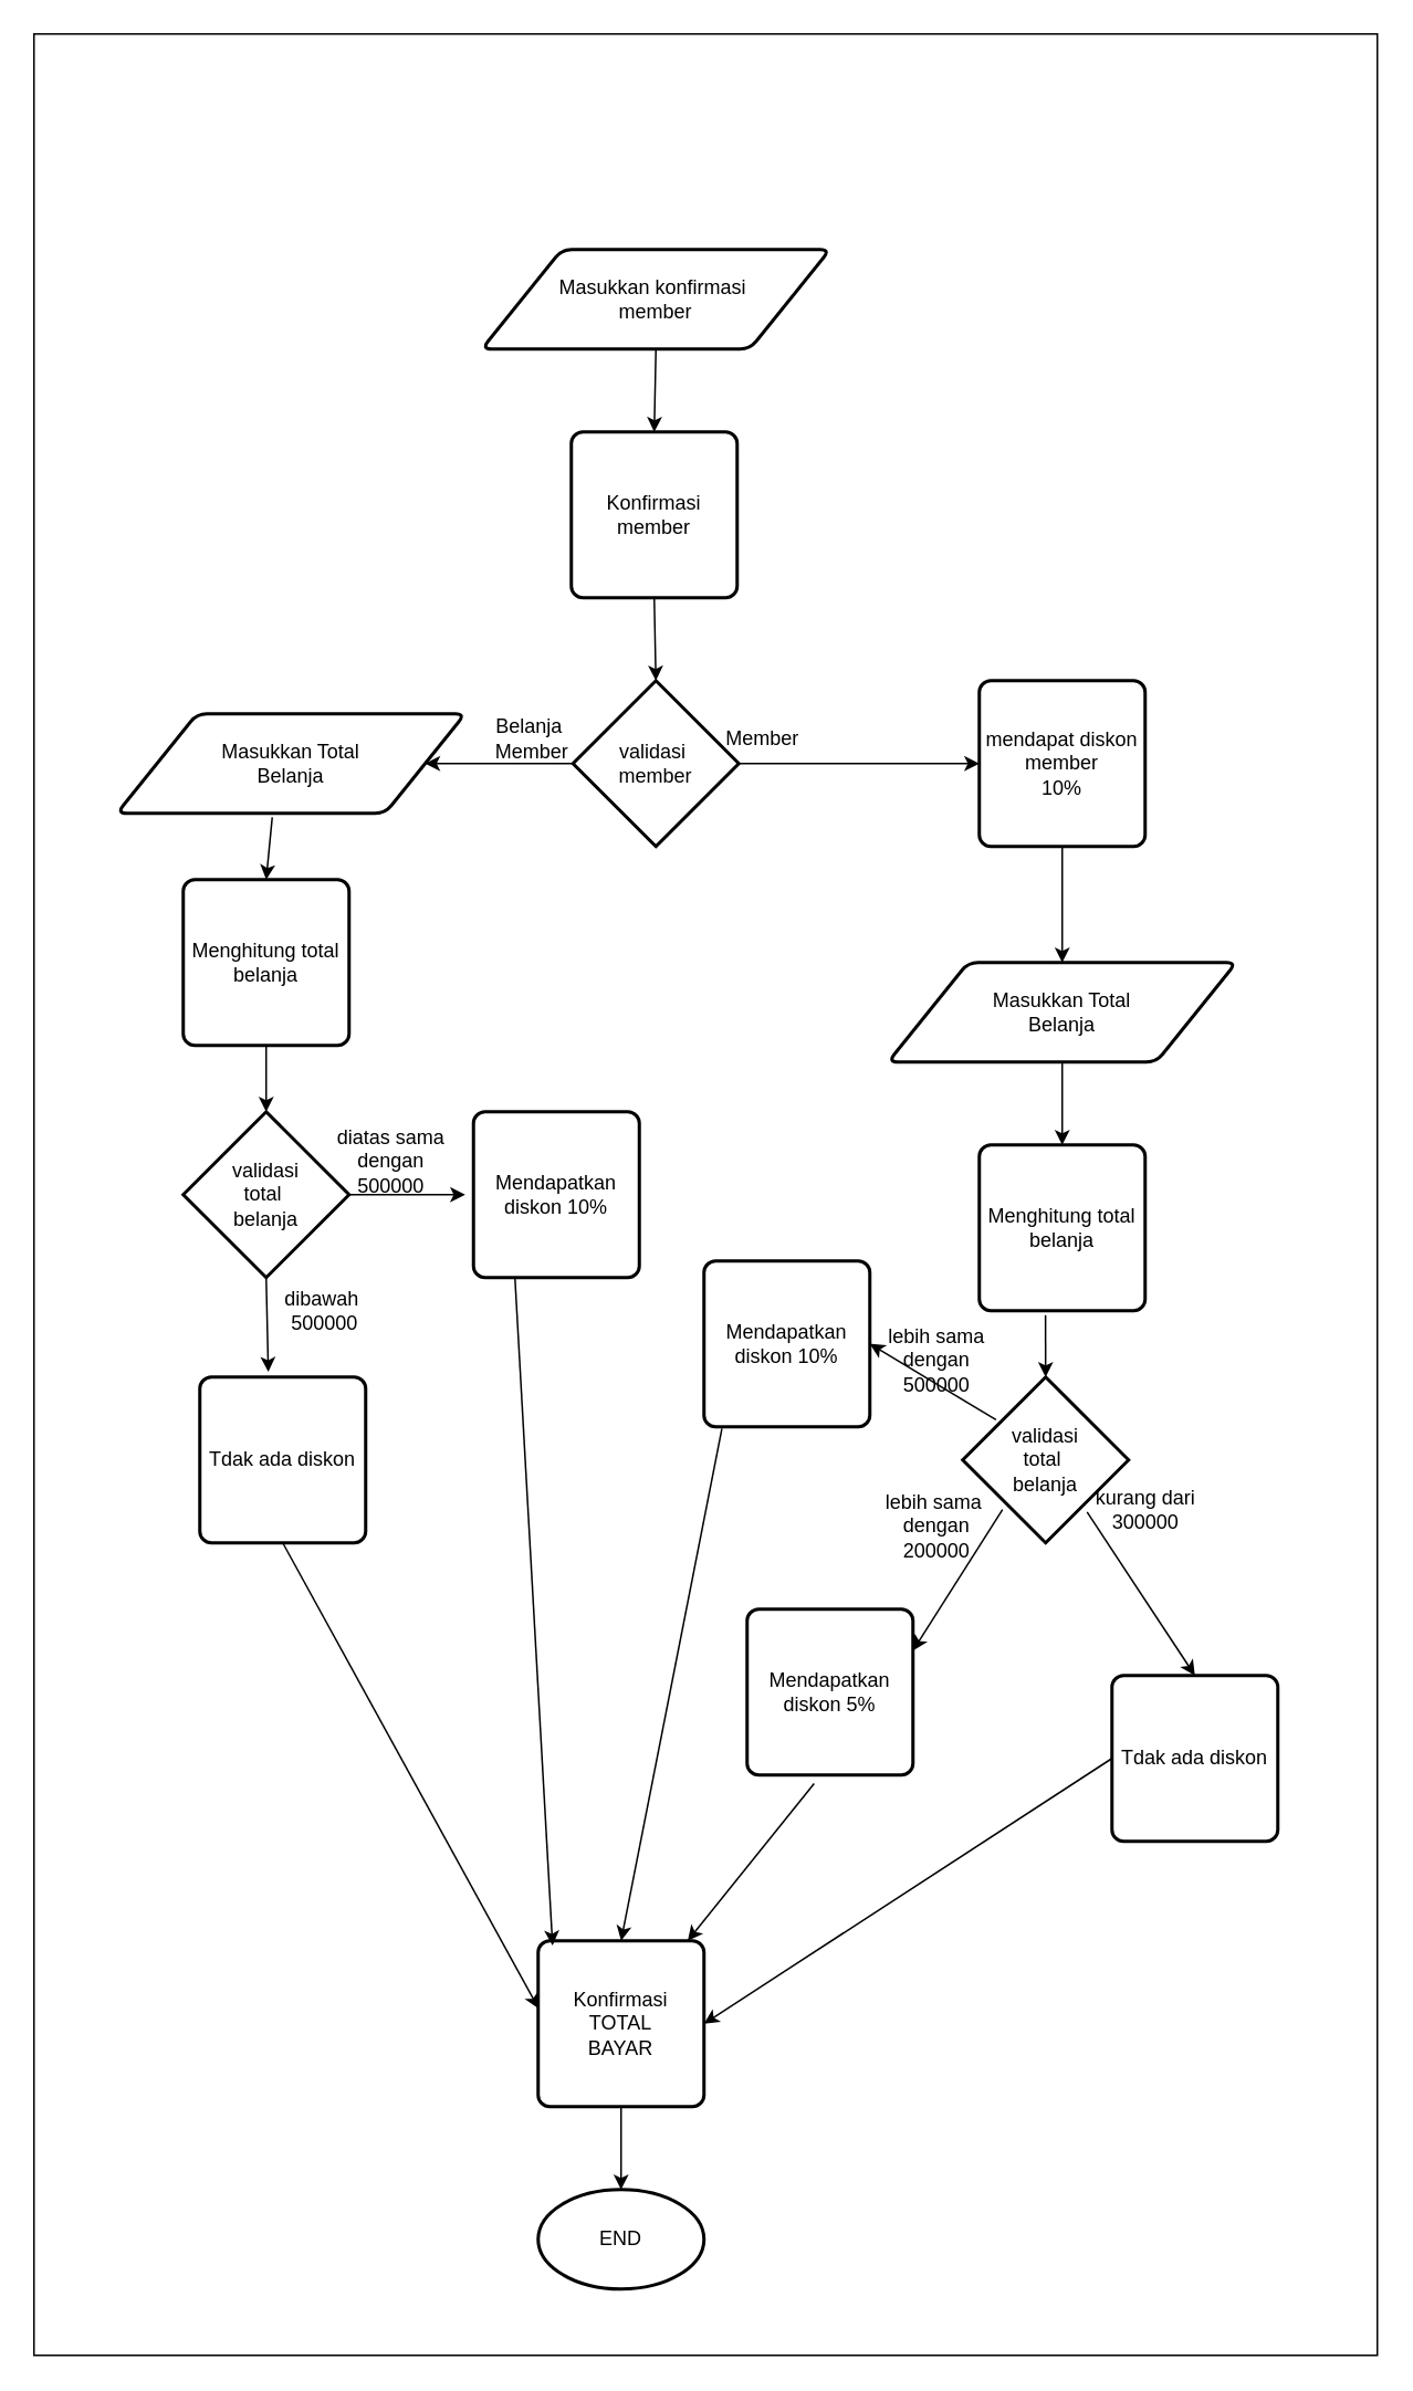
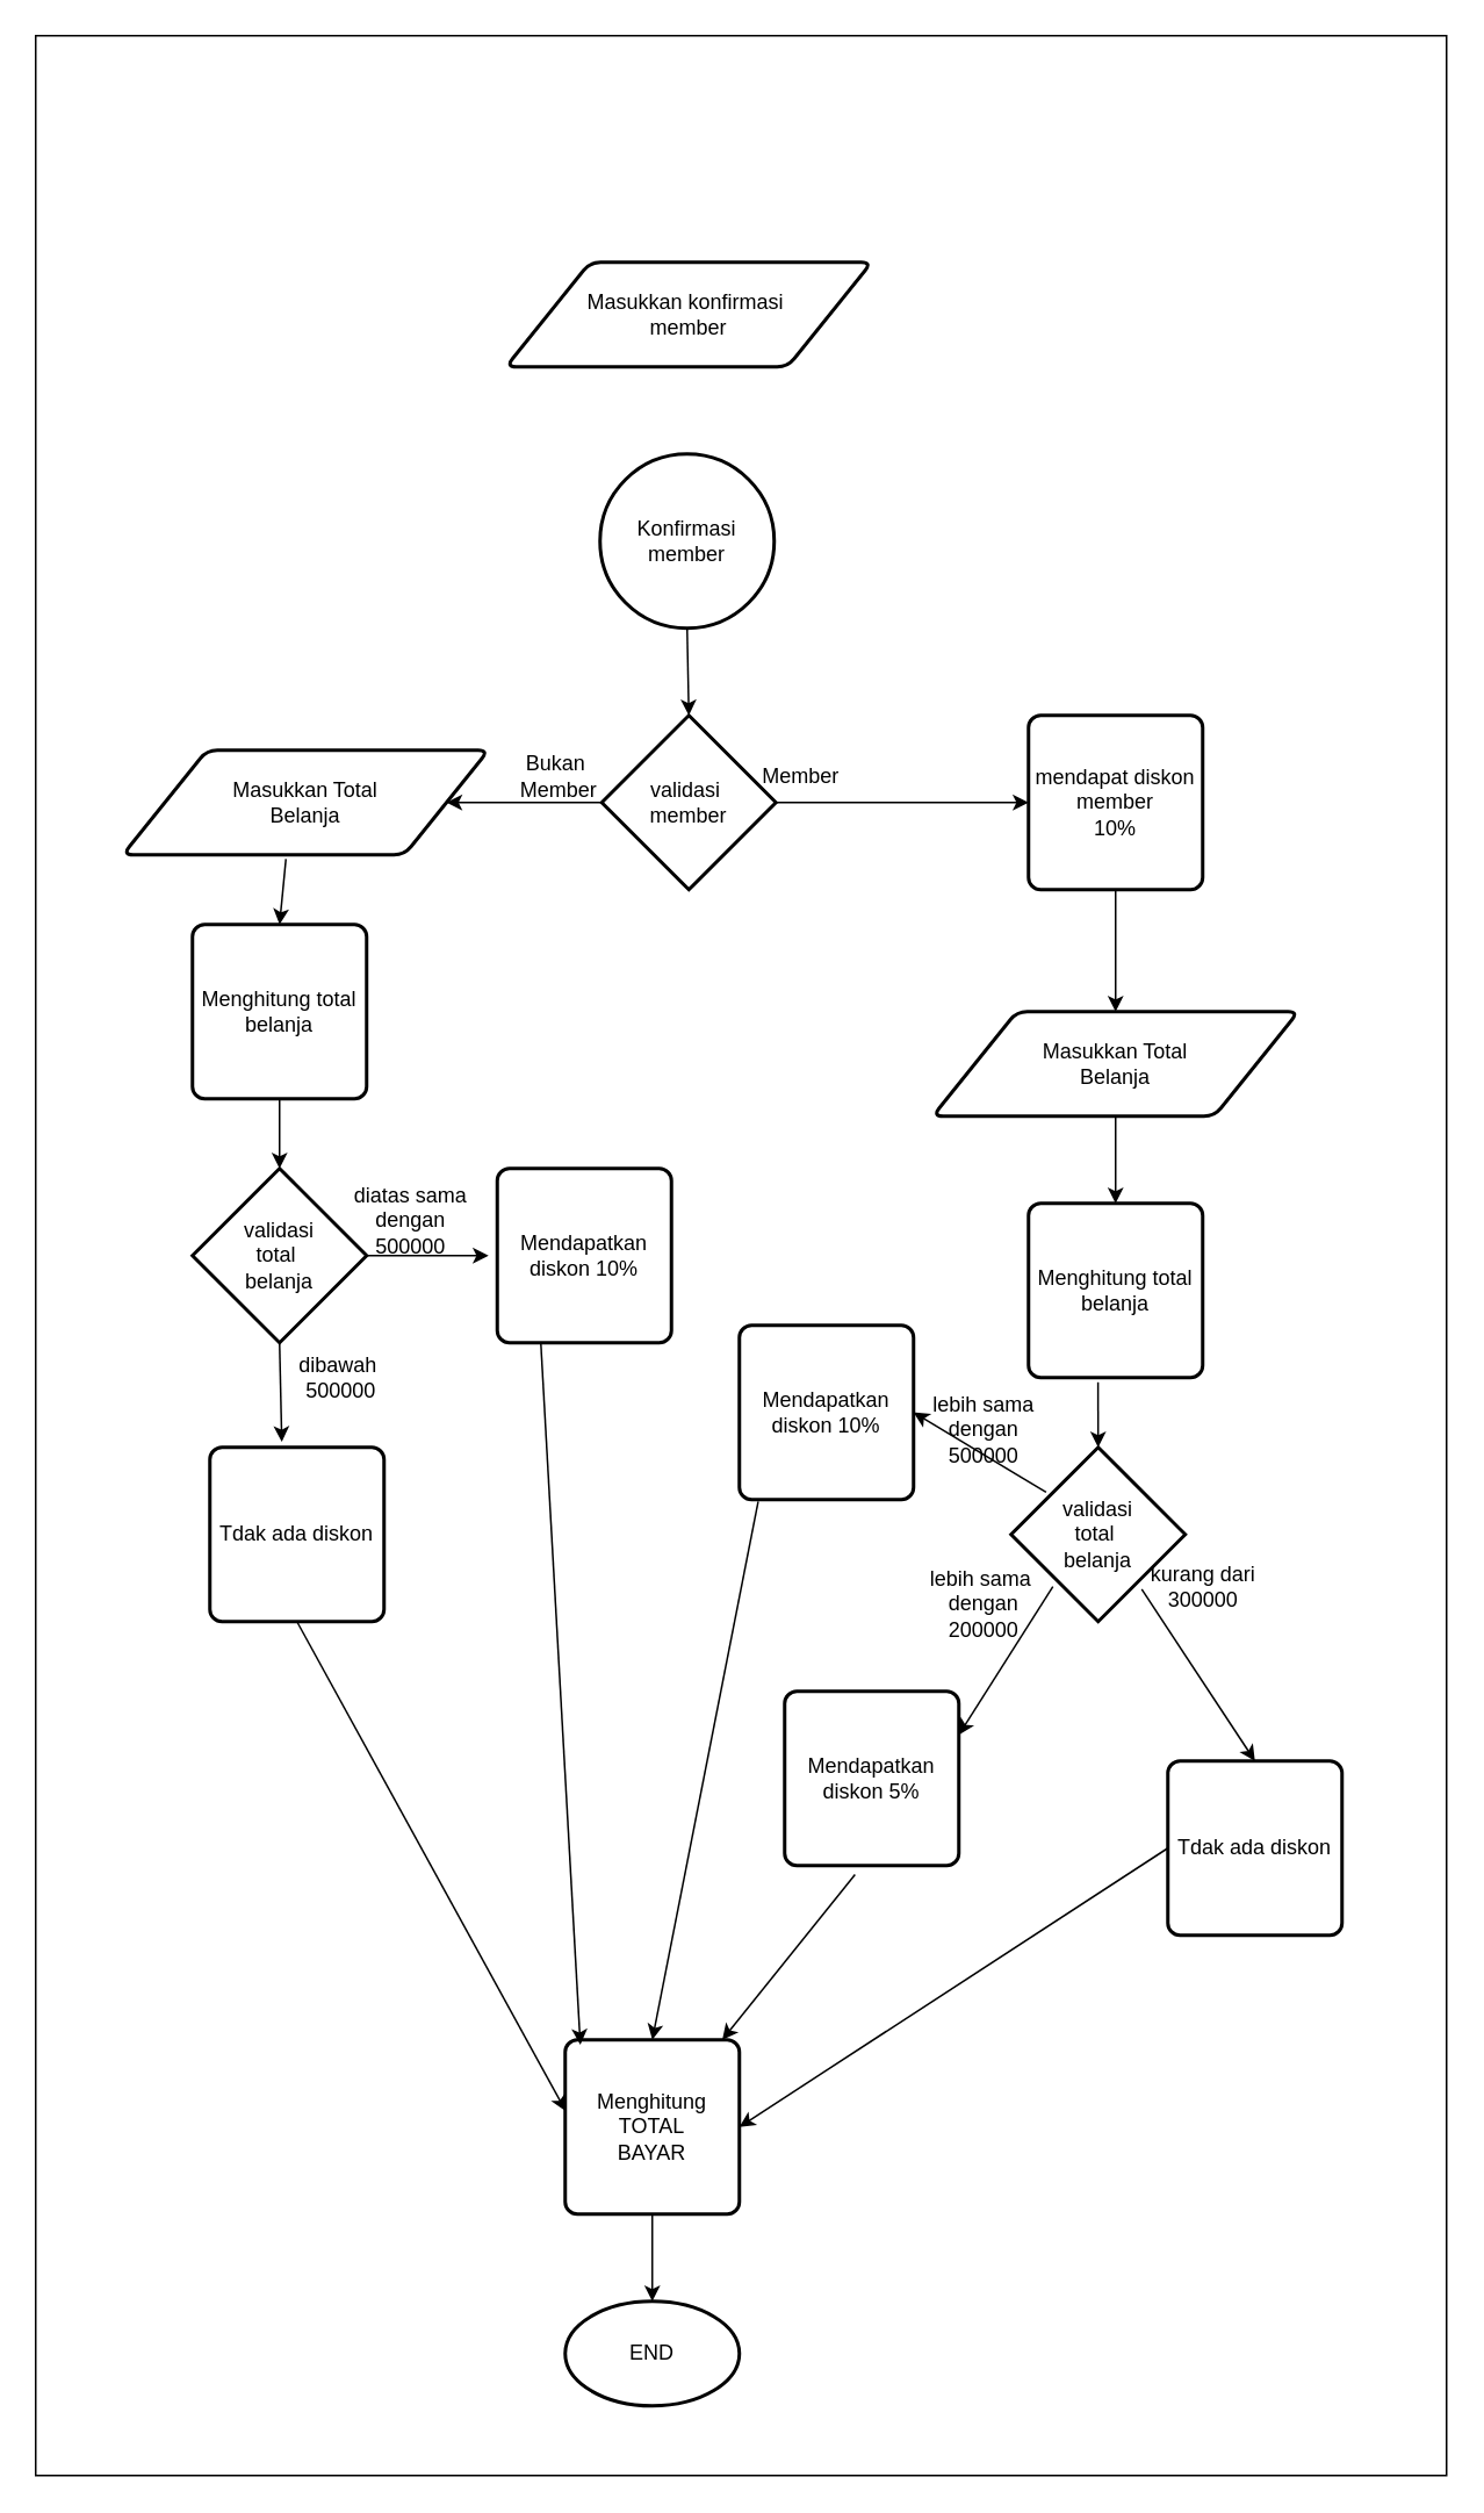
- <mxCell id="19" value="" style="endArrow=classic;html=1;rounded=0;entryX=0.5;entryY=0;entryDx=0;entryDy=0;exitX=0.5;exitY=1;exitDx=0;exitDy=0;" edge="1" parent="1" source="4" target="5"><mxGeometry width="50" height="50" relative="1" as="geometry"><mxPoint x="370" y="240" as="sourcePoint" /><mxPoint x="420" y="190" as="targetPoint" /></mxGeometry></mxCell>
- <mxCell id="5" value="Konfirmasi&lt;div&gt;member&lt;/div&gt;" style="rounded=1;whiteSpace=wrap;html=1;absoluteArcSize=1;arcSize=14;strokeWidth=2;" vertex="1" parent="1"><mxGeometry x="344" y="260" width="100" height="100" as="geometry" /></mxCell>
+ <mxCell id="5" value="Konfirmasi&lt;div&gt;member&lt;/div&gt;" style="ellipse;whiteSpace=wrap;html=1;absoluteArcSize=1;arcSize=14;strokeWidth=2;" vertex="1" parent="1"><mxGeometry x="344" y="260" width="100" height="100" as="geometry" /></mxCell>
- <mxCell id="24" value="Belanja&amp;nbsp;&lt;div&gt;Member&lt;/div&gt;" style="text;html=1;align=center;verticalAlign=middle;resizable=0;points=[];autosize=1;strokeColor=none;fillColor=none;" vertex="1" parent="1"><mxGeometry x="285" y="425" width="70" height="40" as="geometry" /></mxCell>
+ <mxCell id="24" value="Bukan&amp;nbsp;&lt;div&gt;Member&lt;/div&gt;" style="text;html=1;align=center;verticalAlign=middle;resizable=0;points=[];autosize=1;strokeColor=none;fillColor=none;" vertex="1" parent="1"><mxGeometry x="285" y="425" width="70" height="40" as="geometry" /></mxCell>
- <mxCell id="40" value="Konfirmasi&lt;div&gt;TOTAL&lt;/div&gt;&lt;div&gt;BAYAR&lt;/div&gt;" style="rounded=1;whiteSpace=wrap;html=1;absoluteArcSize=1;arcSize=14;strokeWidth=2;" vertex="1" parent="1"><mxGeometry x="324" y="1170" width="100" height="100" as="geometry" /></mxCell>
+ <mxCell id="40" value="Menghitung&lt;div&gt;TOTAL&lt;/div&gt;&lt;div&gt;BAYAR&lt;/div&gt;" style="rounded=1;whiteSpace=wrap;html=1;absoluteArcSize=1;arcSize=14;strokeWidth=2;" vertex="1" parent="1"><mxGeometry x="324" y="1170" width="100" height="100" as="geometry" /></mxCell>
